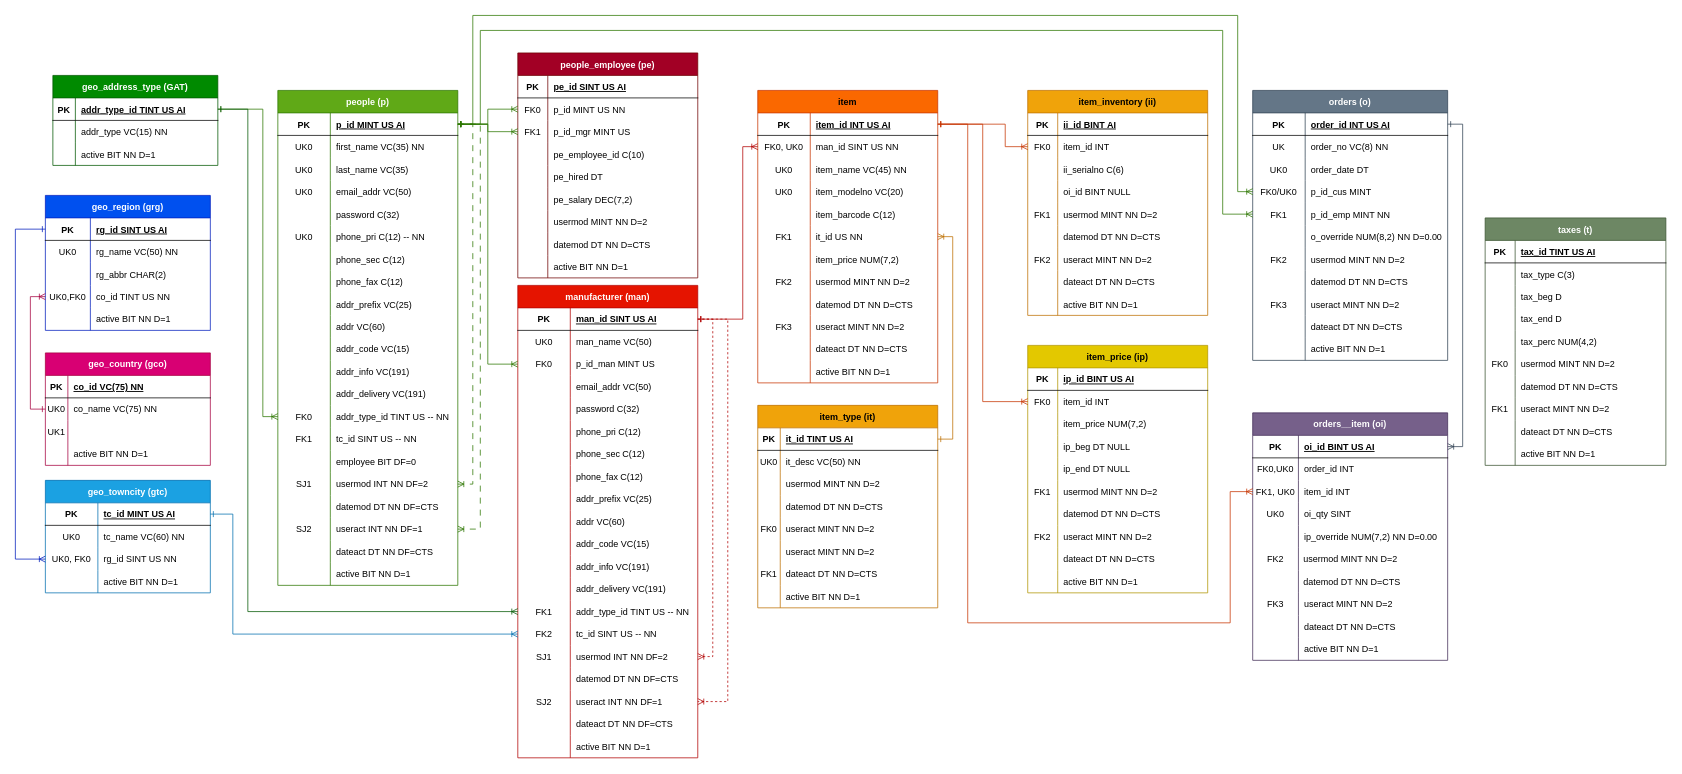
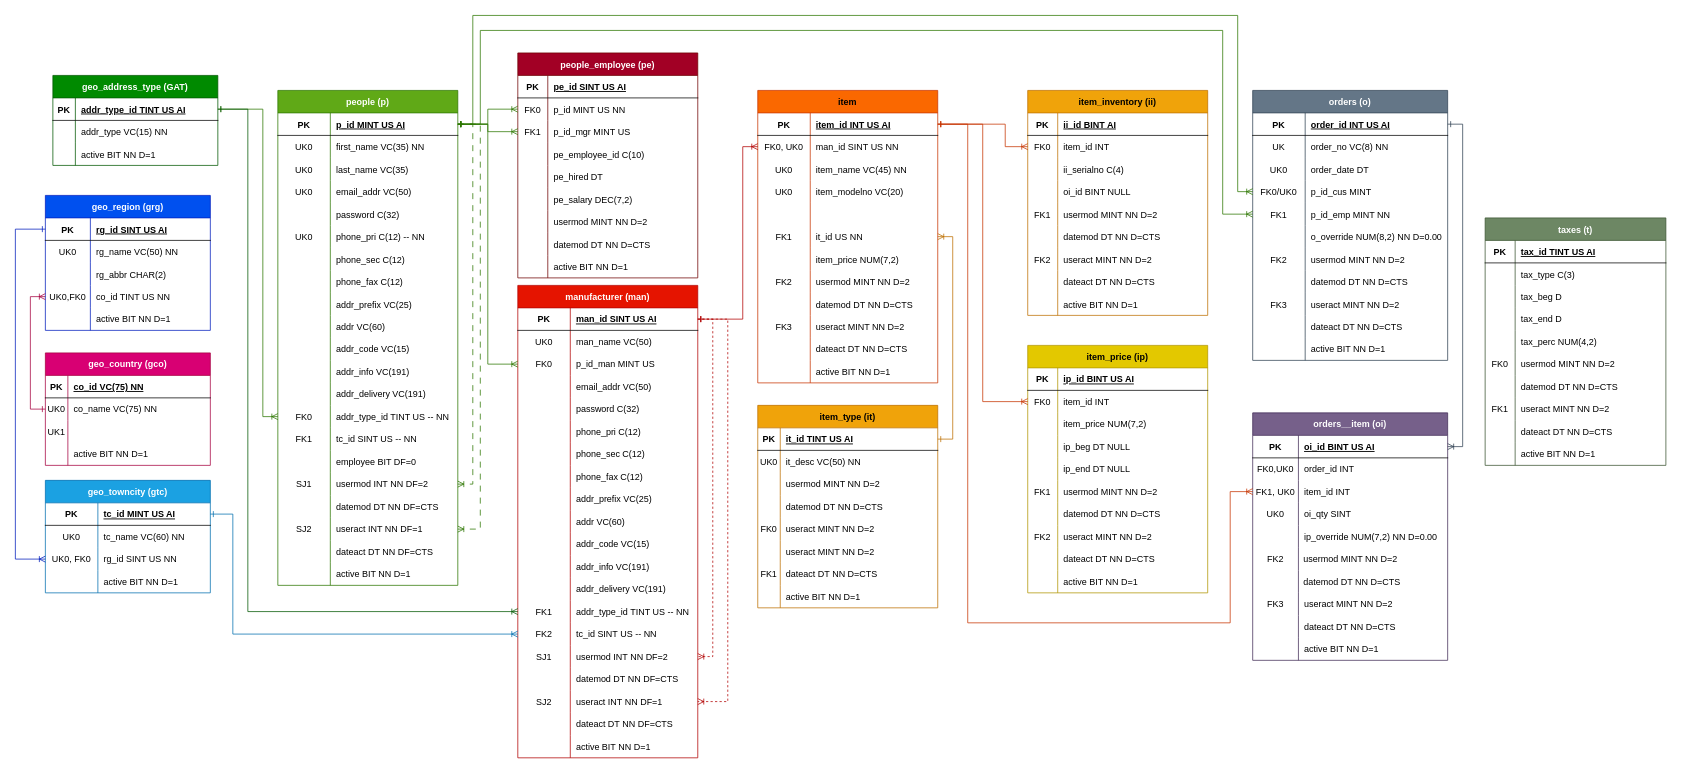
- <mxCell id="415" value="ii_serialno C(6)" style="shape=partialRectangle;overflow=hidden;connectable=0;fillColor=none;top=0;left=0;bottom=0;right=0;align=left;spacingLeft=6;" parent="413" vertex="1"><mxGeometry x="40" width="200" height="30" as="geometry"><mxRectangle width="200" height="30" as="alternateBounds" /></mxGeometry></mxCell>
+ <mxCell id="415" value="ii_serialno C(4)" style="shape=partialRectangle;overflow=hidden;connectable=0;fillColor=none;top=0;left=0;bottom=0;right=0;align=left;spacingLeft=6;" parent="413" vertex="1"><mxGeometry x="40" width="200" height="30" as="geometry"><mxRectangle width="200" height="30" as="alternateBounds" /></mxGeometry></mxCell>
- <mxCell id="384" value="item_barcode C(12)" style="shape=partialRectangle;overflow=hidden;connectable=0;fillColor=none;top=0;left=0;bottom=0;right=0;align=left;spacingLeft=6;" parent="382" vertex="1"><mxGeometry x="70" width="170" height="30" as="geometry"><mxRectangle width="170" height="30" as="alternateBounds" /></mxGeometry></mxCell>
